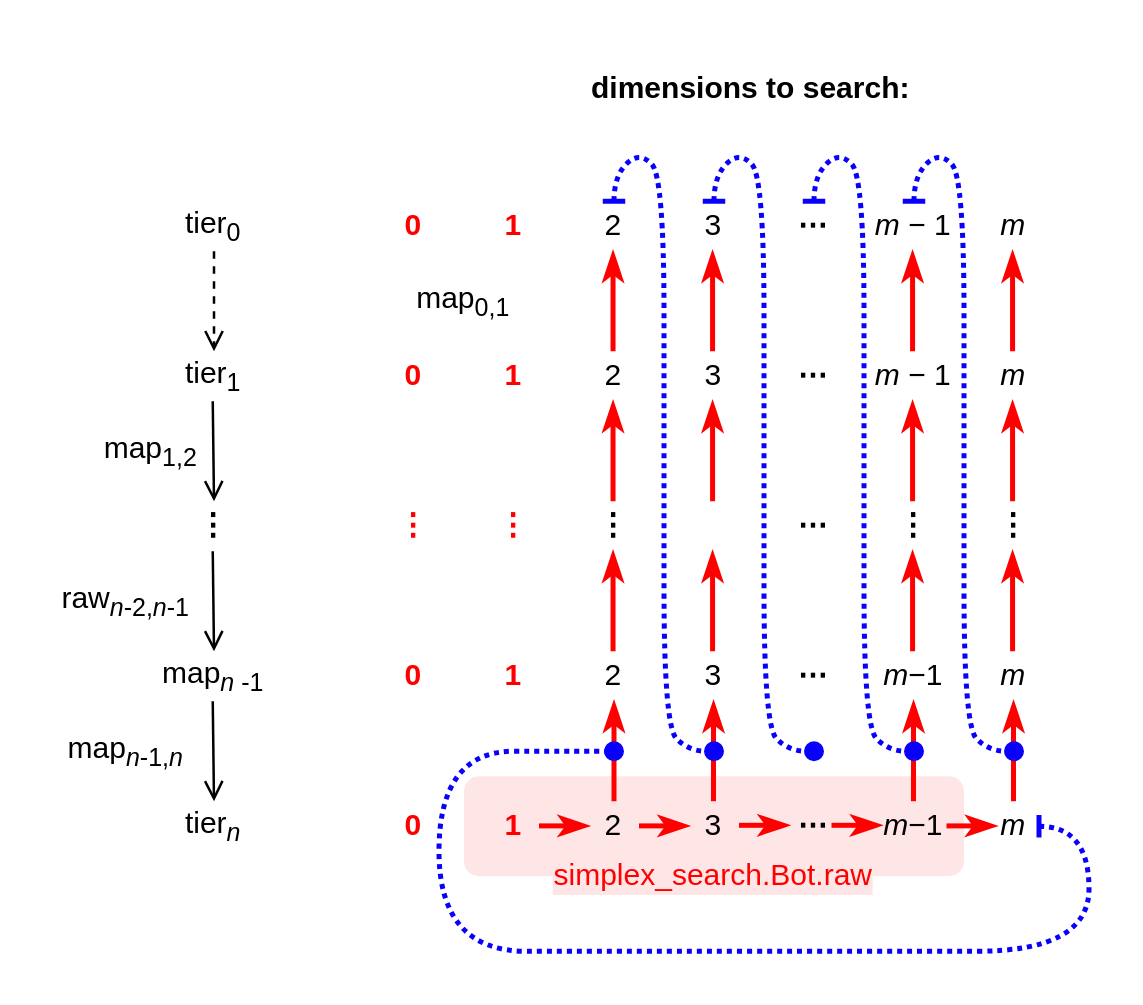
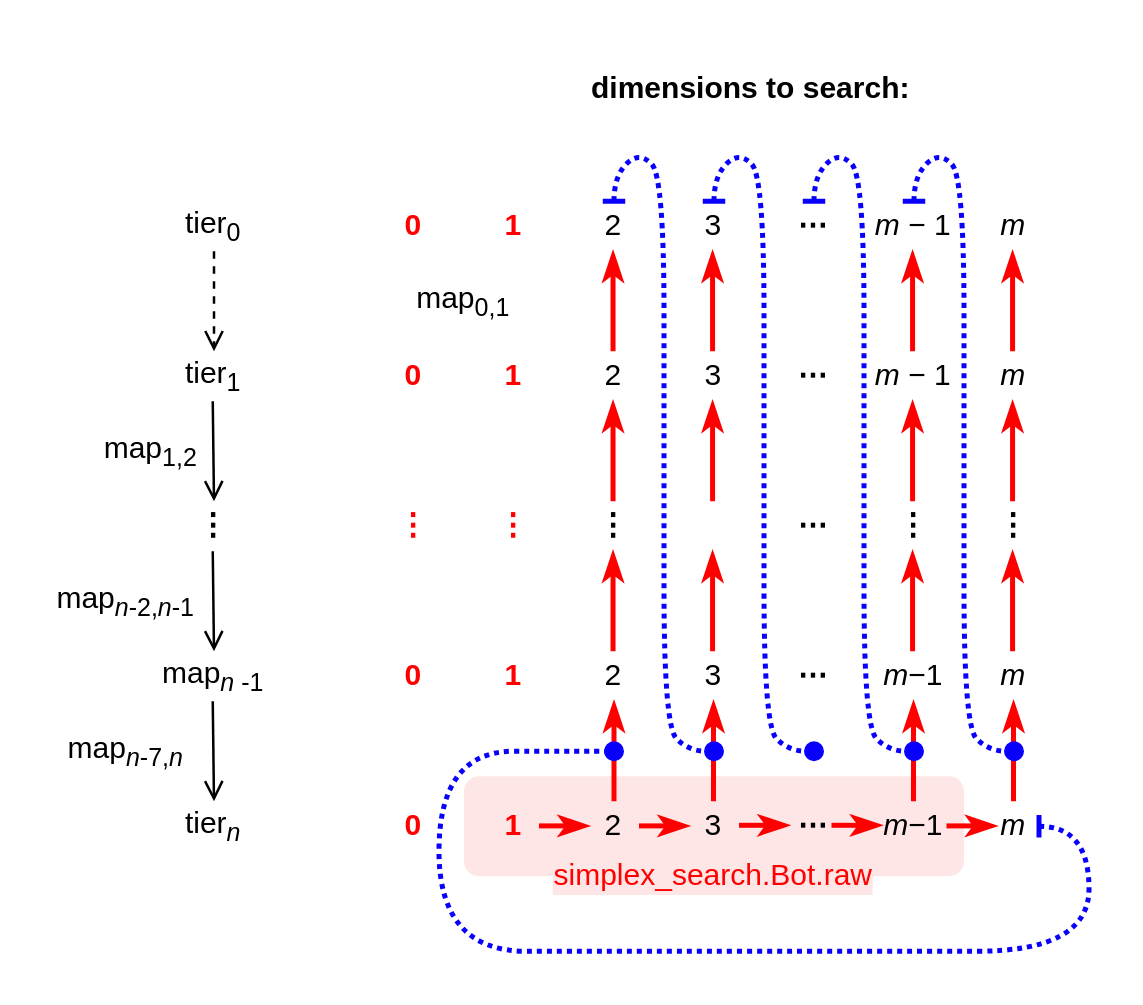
- <mxCell id="14" value="raw&lt;sub&gt;&lt;i&gt;n&lt;/i&gt;-2,&lt;i&gt;n&lt;/i&gt;-1&lt;/sub&gt;" style="text;html=1;strokeColor=none;fillColor=none;align=center;verticalAlign=middle;whiteSpace=wrap;rounded=0;" vertex="1" parent="1"><mxGeometry x="20" y="230" width="60" height="20" as="geometry" /></mxCell>
+ <mxCell id="14" value="map&lt;sub&gt;&lt;i&gt;n&lt;/i&gt;-2,&lt;i&gt;n&lt;/i&gt;-1&lt;/sub&gt;" style="text;html=1;strokeColor=none;fillColor=none;align=center;verticalAlign=middle;whiteSpace=wrap;rounded=0;" vertex="1" parent="1"><mxGeometry x="20" y="230" width="60" height="20" as="geometry" /></mxCell>
- <mxCell id="15" value="map&lt;sub&gt;&lt;i&gt;n&lt;/i&gt;-1,&lt;i&gt;n&lt;/i&gt;&lt;/sub&gt;" style="text;html=1;strokeColor=none;fillColor=none;align=center;verticalAlign=middle;whiteSpace=wrap;rounded=0;" vertex="1" parent="1"><mxGeometry x="20" y="290" width="60" height="20" as="geometry" /></mxCell>
+ <mxCell id="15" value="map&lt;sub&gt;&lt;i&gt;n&lt;/i&gt;-7,&lt;i&gt;n&lt;/i&gt;&lt;/sub&gt;" style="text;html=1;strokeColor=none;fillColor=none;align=center;verticalAlign=middle;whiteSpace=wrap;rounded=0;" vertex="1" parent="1"><mxGeometry x="20" y="290" width="60" height="20" as="geometry" /></mxCell>
